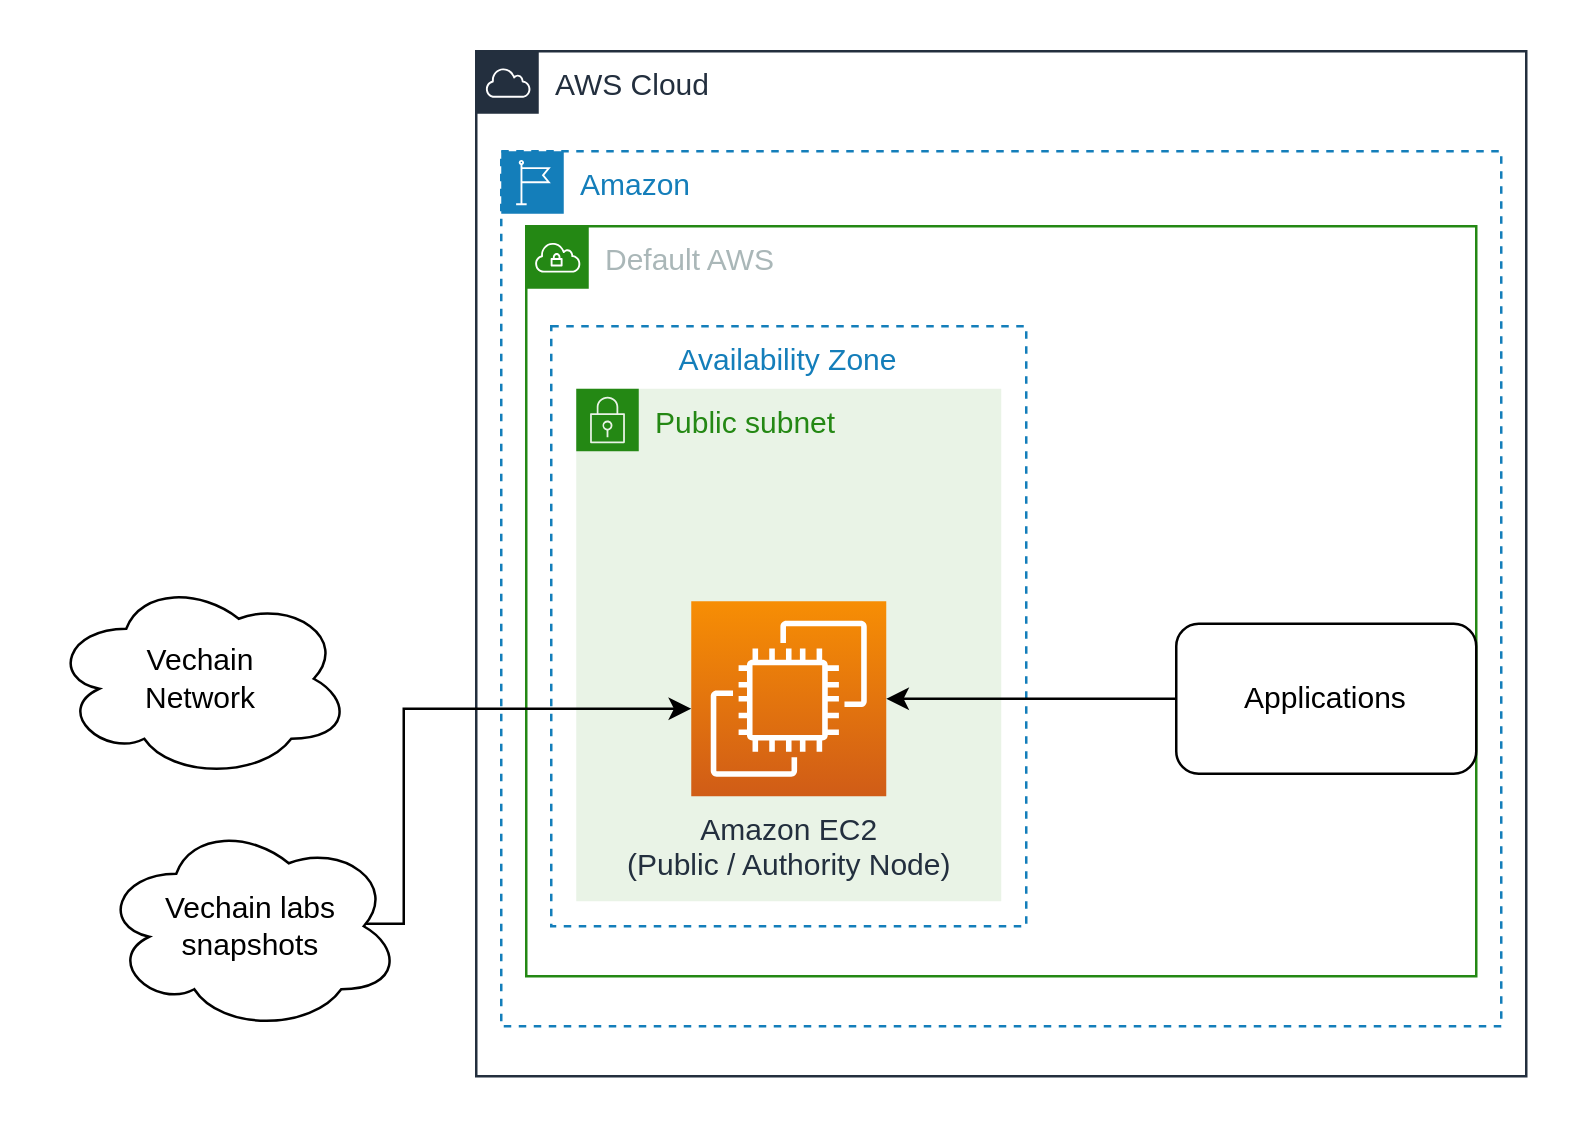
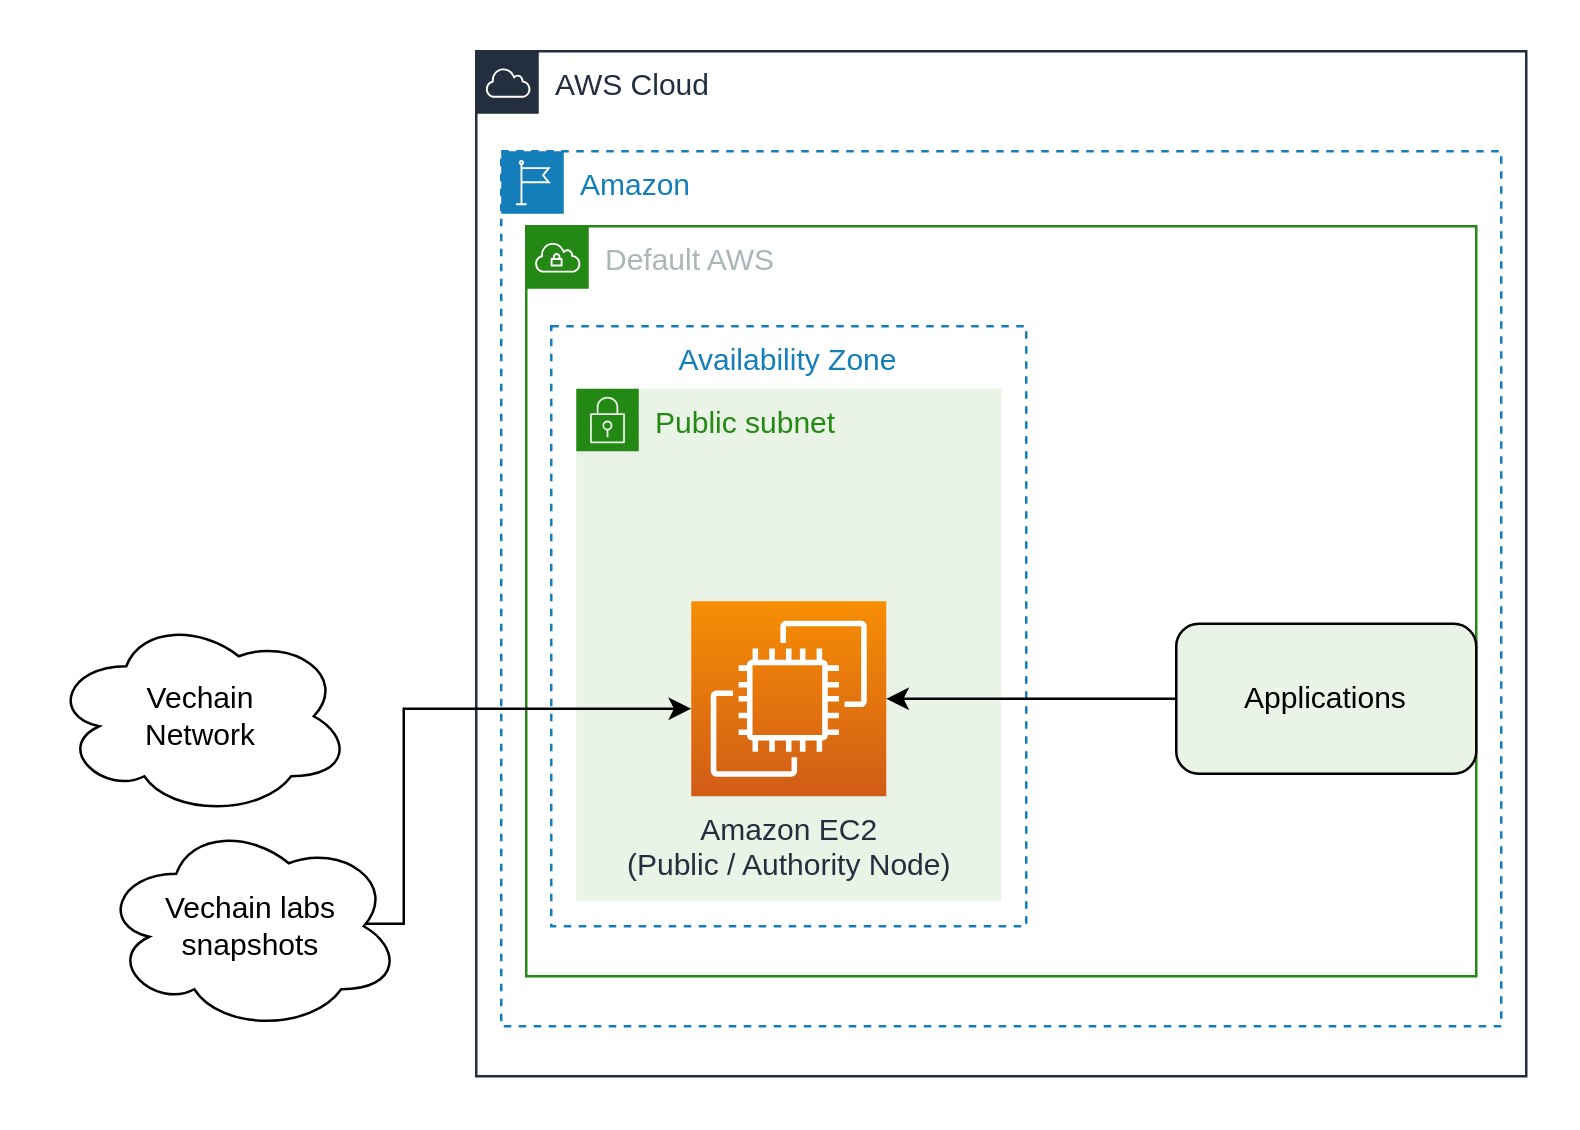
- <mxCell id="10" value="Vechain&lt;br&gt;Network" style="ellipse;shape=cloud;whiteSpace=wrap;html=1;" parent="1" vertex="1"><mxGeometry x="20" y="231" width="120" height="80" as="geometry" /></mxCell>
+ <mxCell id="10" value="Vechain&lt;br&gt;Network" style="ellipse;shape=cloud;whiteSpace=wrap;html=1;" parent="1" vertex="1"><mxGeometry x="20" y="246" width="120" height="80" as="geometry" /></mxCell>
- <mxCell id="8" value="Applications" style="rounded=1;whiteSpace=wrap;html=1;" parent="4" vertex="1"><mxGeometry x="260" y="159" width="120" height="60" as="geometry" /></mxCell>
+ <mxCell id="8" value="Applications" style="rounded=1;whiteSpace=wrap;html=1;fillColor=#e9f3e6;" parent="4" vertex="1"><mxGeometry x="260" y="159" width="120" height="60" as="geometry" /></mxCell>
